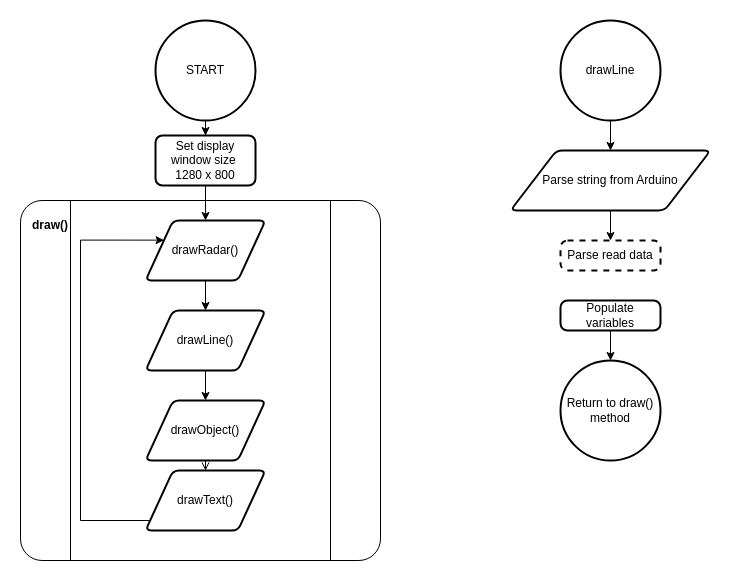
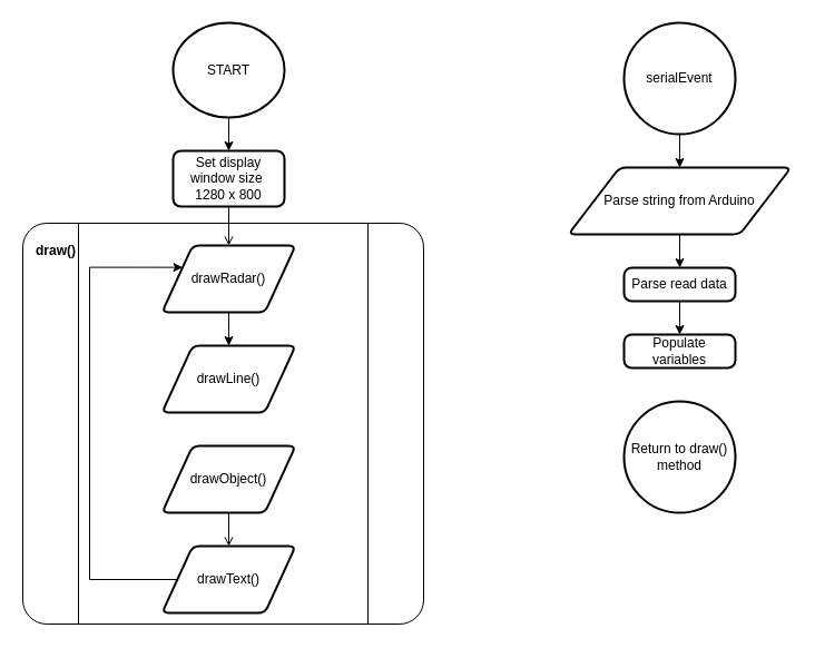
- <mxCell id="3" value="START" style="strokeWidth=2;html=1;shape=mxgraph.flowchart.start_2;whiteSpace=wrap;" vertex="1" parent="1"><mxGeometry x="155" width="100" height="100" as="geometry" y="20" /></mxCell>
+ <mxCell id="3" value="START" style="strokeWidth=2;html=1;shape=mxgraph.flowchart.start_2;whiteSpace=wrap;" vertex="1" parent="1"><mxGeometry x="155" y="20" width="100" height="85" as="geometry" /></mxCell>
- <mxCell id="15" value="drawLine" style="strokeWidth=2;html=1;shape=mxgraph.flowchart.start_2;whiteSpace=wrap;" vertex="1" parent="1"><mxGeometry x="560" width="100" height="100" as="geometry" y="20" /></mxCell>
+ <mxCell id="15" value="serialEvent" style="strokeWidth=2;html=1;shape=mxgraph.flowchart.start_2;whiteSpace=wrap;" vertex="1" parent="1"><mxGeometry x="560" width="100" height="100" as="geometry" y="20" /></mxCell>
- <mxCell id="4" value="" style="edgeStyle=orthogonalEdgeStyle;rounded=0;orthogonalLoop=1;jettySize=auto;html=1;" edge="1" parent="1" source="5" target="7"><mxGeometry relative="1" as="geometry" /></mxCell>
+ <mxCell id="4" value="" style="edgeStyle=orthogonalEdgeStyle;rounded=0;orthogonalLoop=1;jettySize=auto;html=1;endArrow=open;" edge="1" parent="1" source="5" target="7"><mxGeometry relative="1" as="geometry" /></mxCell>
- <mxCell id="19" value="Parse read data" style="rounded=1;whiteSpace=wrap;html=1;absoluteArcSize=1;arcSize=14;strokeWidth=2;dashed=1;" vertex="1" parent="1"><mxGeometry x="560" y="240" width="100" height="30" as="geometry" /></mxCell>
+ <mxCell id="19" value="Parse read data" style="rounded=1;whiteSpace=wrap;html=1;absoluteArcSize=1;arcSize=14;strokeWidth=2;" vertex="1" parent="1"><mxGeometry x="560" y="240" width="100" height="30" as="geometry" /></mxCell>
+ <mxCell id="18" value="" style="edgeStyle=orthogonalEdgeStyle;rounded=0;orthogonalLoop=1;jettySize=auto;html=1;" edge="1" parent="1" source="19" target="21"><mxGeometry relative="1" as="geometry" /></mxCell>
- <mxCell id="20" value="" style="edgeStyle=orthogonalEdgeStyle;rounded=0;orthogonalLoop=1;jettySize=auto;html=1;" edge="1" parent="1" source="21" target="22"><mxGeometry relative="1" as="geometry" /></mxCell>
- <mxCell id="8" value="" style="edgeStyle=orthogonalEdgeStyle;rounded=0;orthogonalLoop=1;jettySize=auto;html=1;" edge="1" parent="1" source="9" target="11"><mxGeometry relative="1" as="geometry" /></mxCell>
- <mxCell id="13" value="drawText()" style="shape=parallelogram;html=1;strokeWidth=2;perimeter=parallelogramPerimeter;whiteSpace=wrap;rounded=1;arcSize=12;size=0.23;" vertex="1" parent="1"><mxGeometry x="145" y="470" width="120" height="60" as="geometry" /></mxCell>
+ <mxCell id="13" value="drawText()" style="shape=parallelogram;html=1;strokeWidth=2;perimeter=parallelogramPerimeter;whiteSpace=wrap;rounded=1;arcSize=12;size=0.23;" vertex="1" parent="1"><mxGeometry x="145" y="490" width="120" height="60" as="geometry" /></mxCell>
